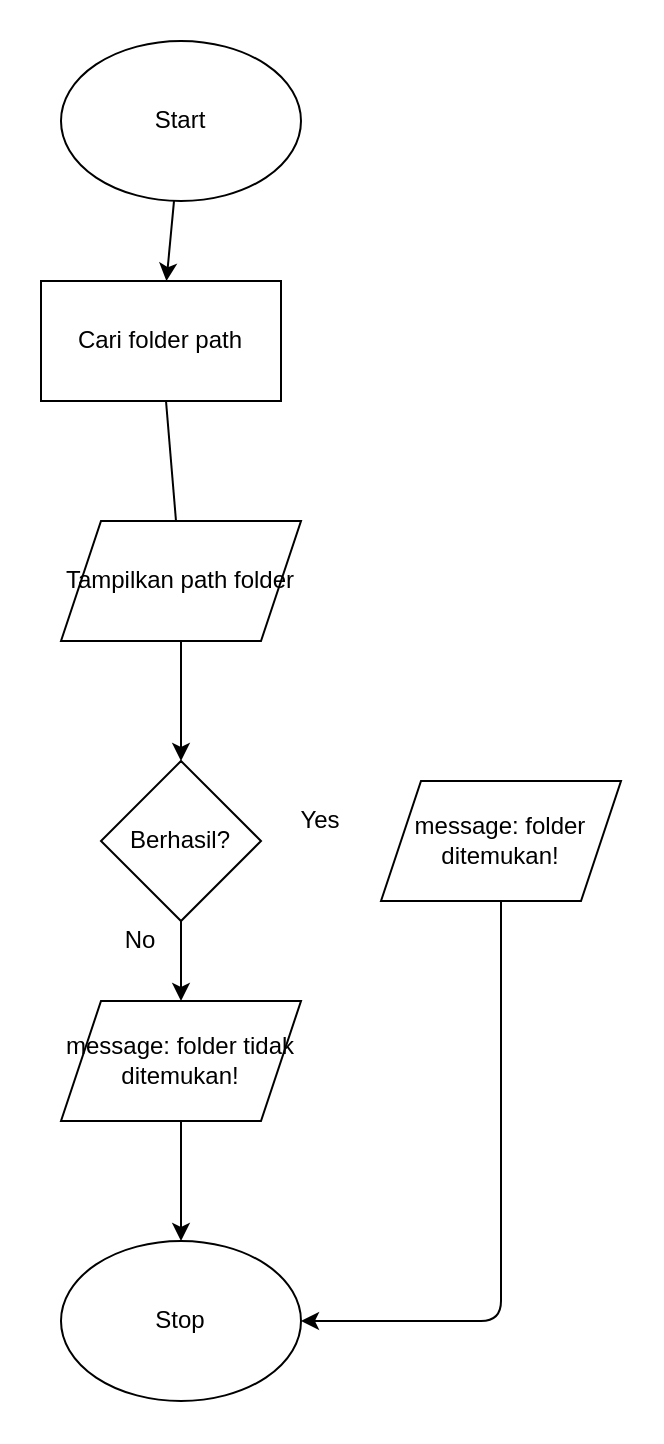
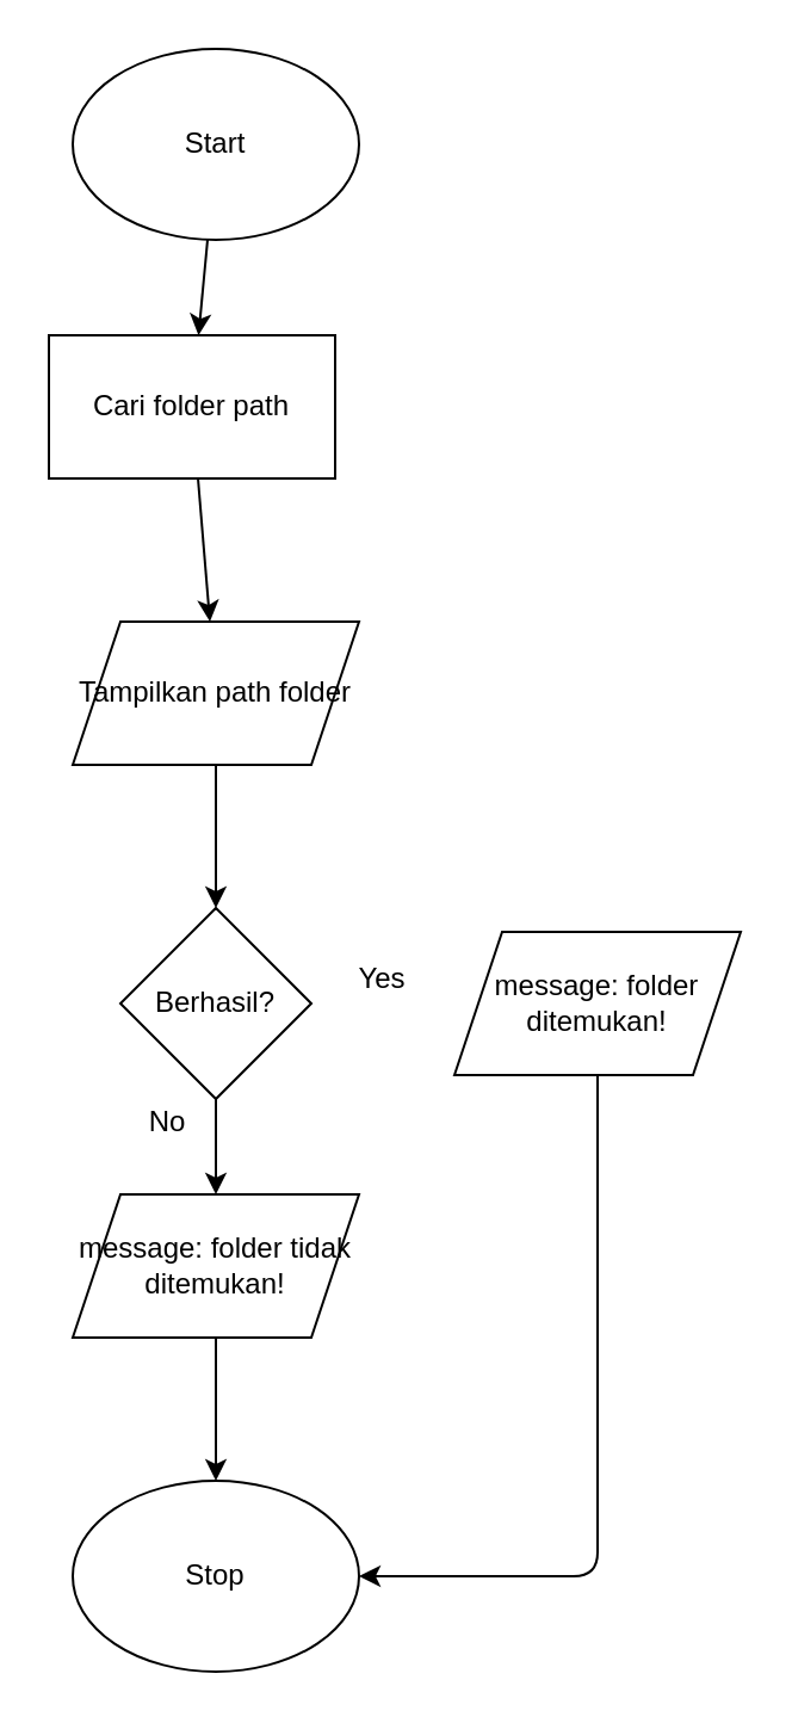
- <mxCell id="4" value="" style="edgeStyle=none;html=1;endArrow=none;" parent="1" source="5" target="7" edge="1"><mxGeometry relative="1" as="geometry" /></mxCell>
+ <mxCell id="4" value="" style="edgeStyle=none;html=1;" parent="1" source="5" target="7" edge="1"><mxGeometry relative="1" as="geometry" /></mxCell>
